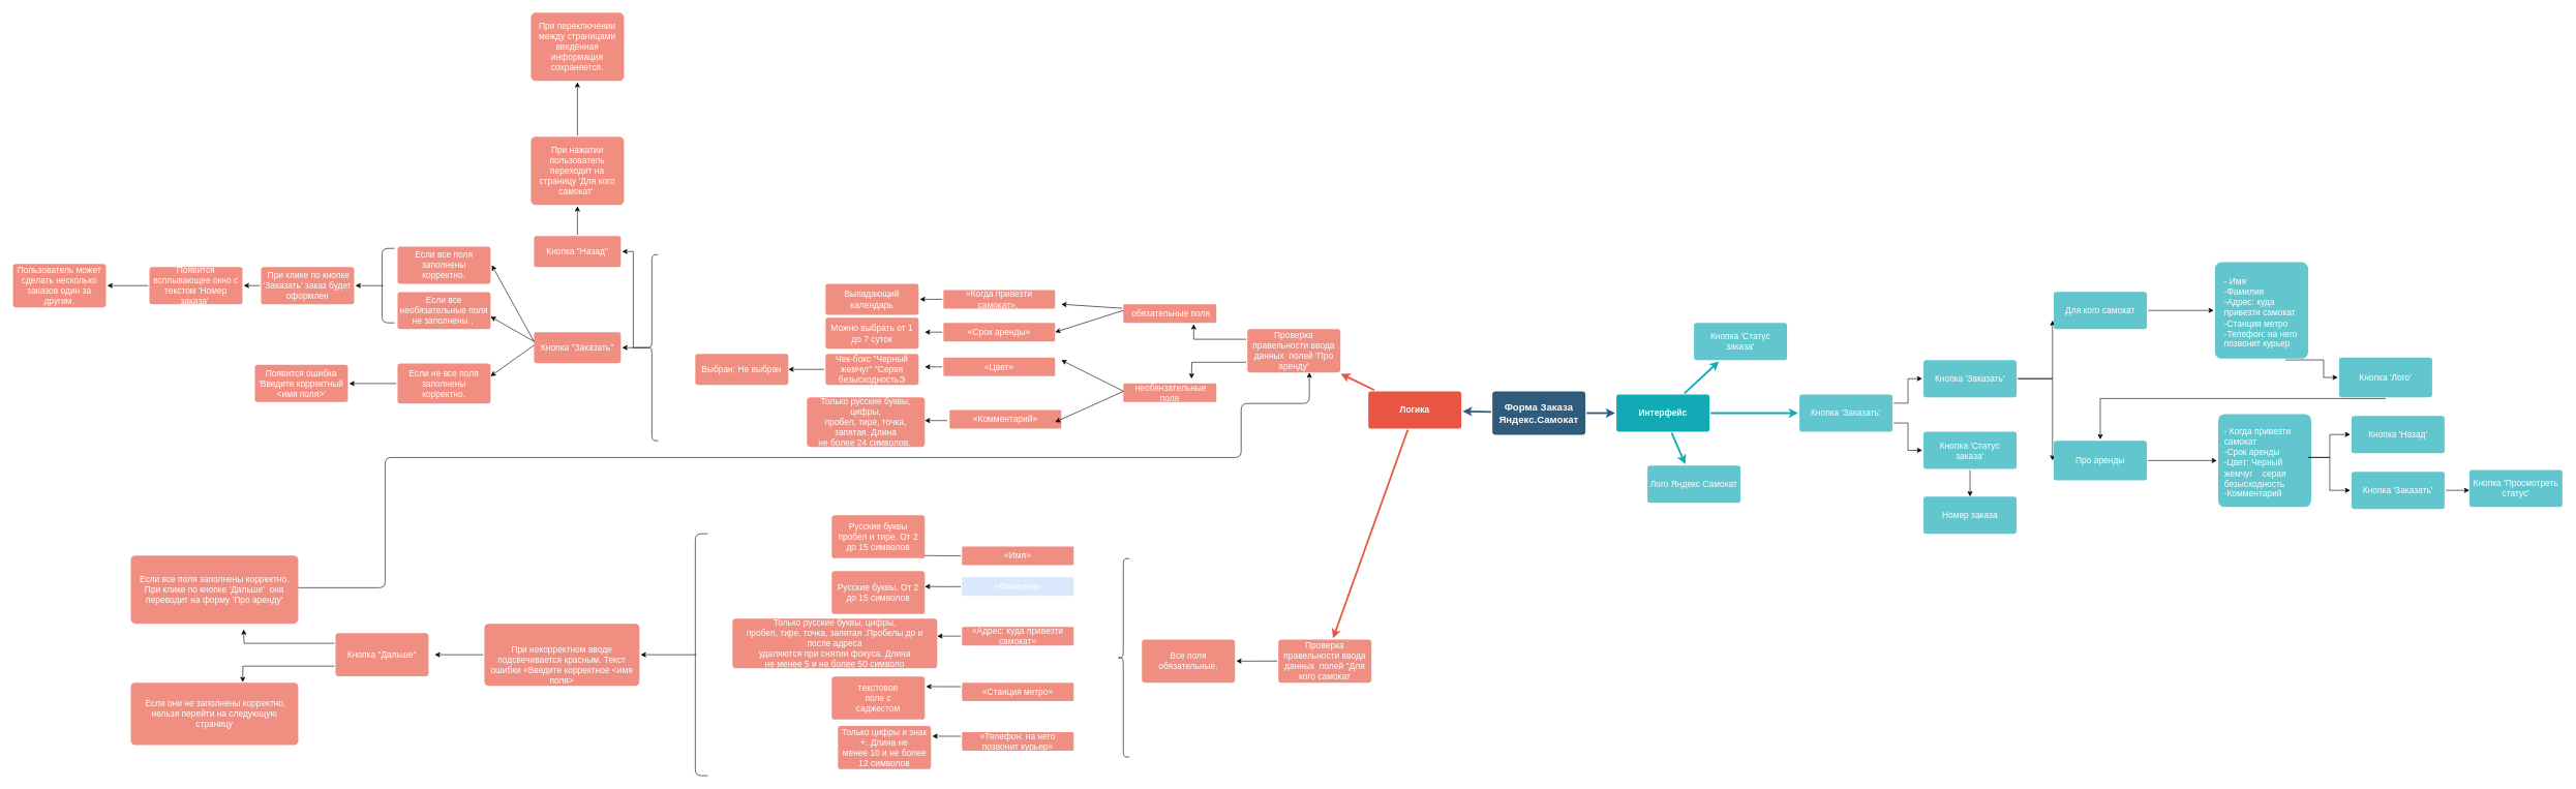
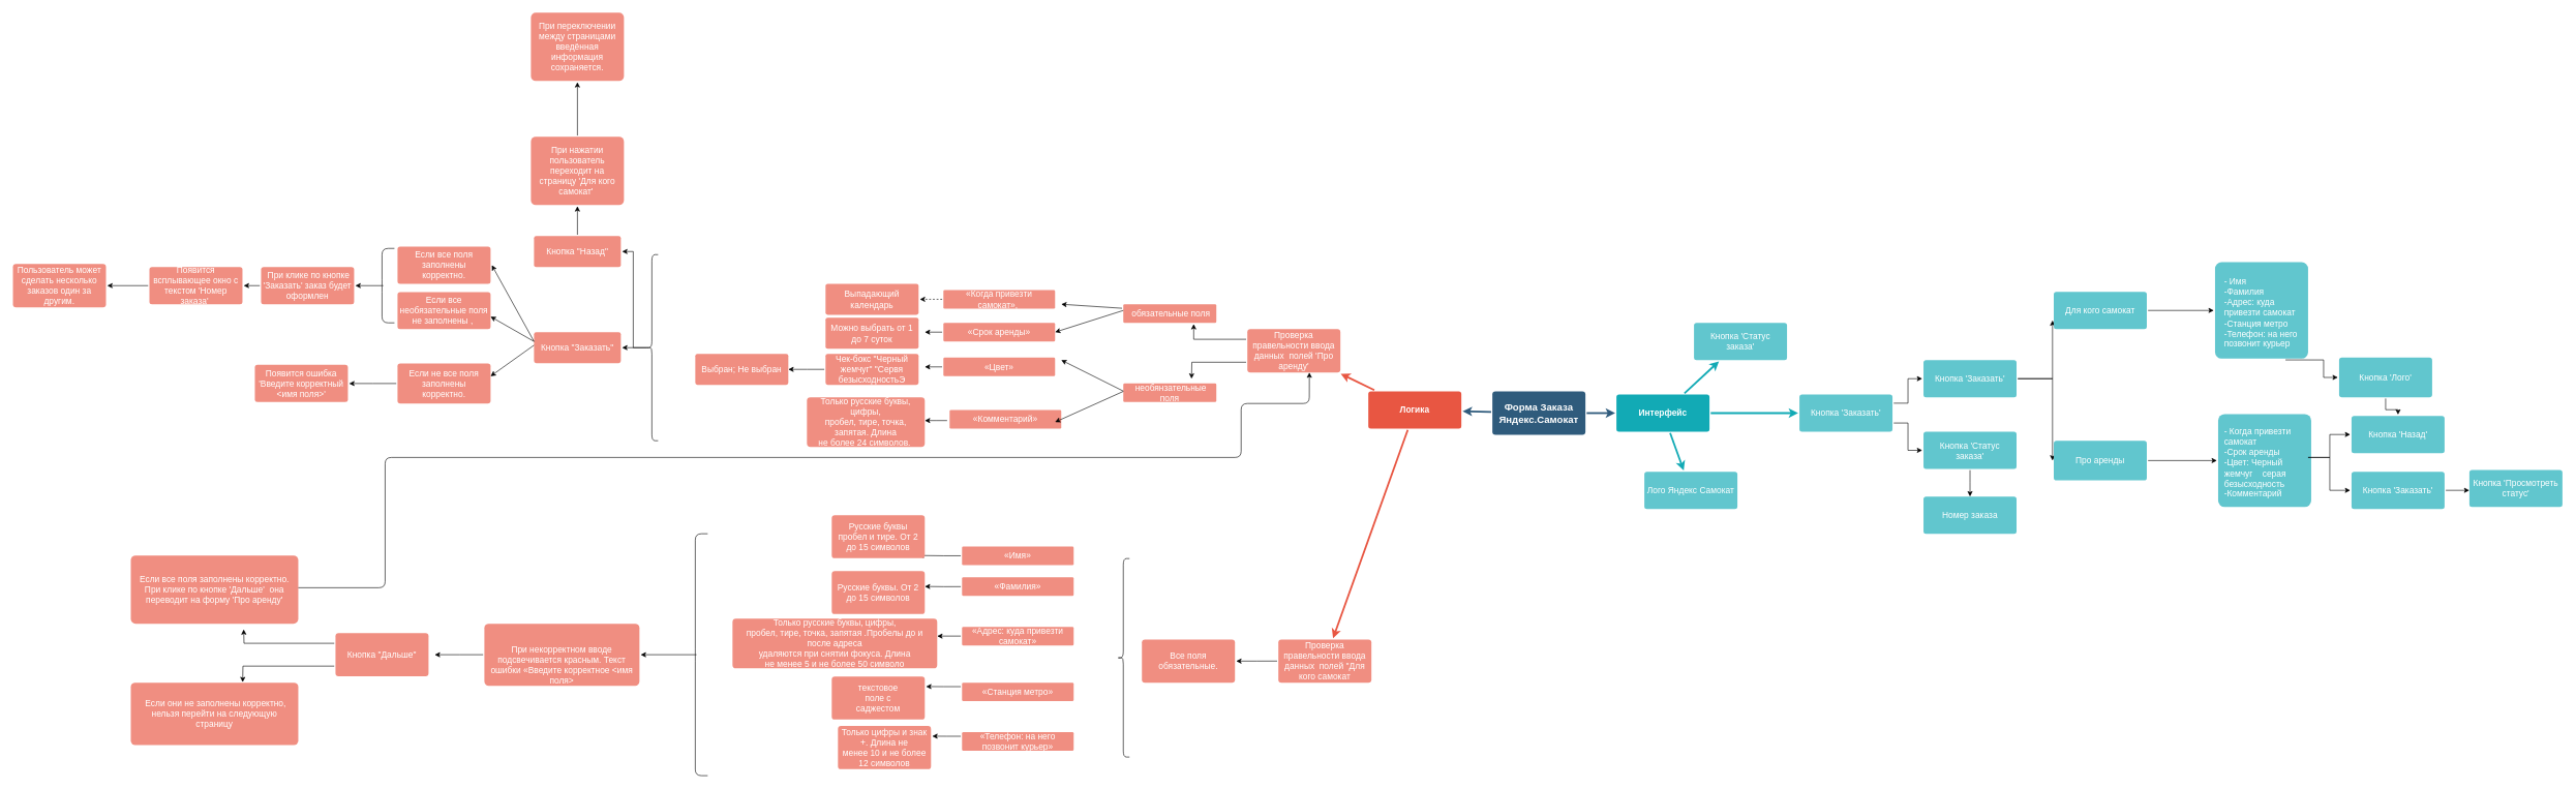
- <mxCell id="53" style="edgeStyle=orthogonalEdgeStyle;rounded=0;orthogonalLoop=1;jettySize=auto;html=1;exitX=0;exitY=0.5;exitDx=0;exitDy=0;entryX=1;entryY=0.5;entryDx=0;entryDy=0;" edge="1" parent="1" source="54" target="89"><mxGeometry relative="1" as="geometry" /></mxCell>
+ <mxCell id="53" style="edgeStyle=orthogonalEdgeStyle;rounded=0;orthogonalLoop=1;jettySize=auto;html=1;exitX=0;exitY=0.5;exitDx=0;exitDy=0;entryX=1;entryY=0.5;entryDx=0;entryDy=0;dashed=1;" edge="1" parent="1" source="54" target="89"><mxGeometry relative="1" as="geometry" /></mxCell>
- <mxCell id="39" style="edgeStyle=orthogonalEdgeStyle;rounded=0;orthogonalLoop=1;jettySize=auto;html=1;exitX=0.5;exitY=1;exitDx=0;exitDy=0;entryX=0.5;entryY=0;entryDx=0;entryDy=0;" parent="1" source="40" target="30" edge="1"><mxGeometry relative="1" as="geometry" /></mxCell>
+ <mxCell id="39" style="edgeStyle=orthogonalEdgeStyle;rounded=0;orthogonalLoop=1;jettySize=auto;html=1;exitX=0.5;exitY=1;exitDx=0;exitDy=0;" parent="1" source="40" target="41" edge="1"><mxGeometry relative="1" as="geometry" /></mxCell>
- <mxCell id="14" value="Лого Яндекс Самокат" style="rounded=1;whiteSpace=wrap;html=1;shadow=0;labelBackgroundColor=none;strokeColor=none;strokeWidth=3;fillColor=#61c6ce;fontFamily=Helvetica;fontSize=14;fontColor=#FFFFFF;align=center;spacing=5;fontStyle=0;arcSize=7;perimeterSpacing=2;" parent="1" vertex="1"><mxGeometry x="2655" y="750" width="150" height="60" as="geometry" /></mxCell>
+ <mxCell id="14" value="Лого Яндекс Самокат" style="rounded=1;whiteSpace=wrap;html=1;shadow=0;labelBackgroundColor=none;strokeColor=none;strokeWidth=3;fillColor=#61c6ce;fontFamily=Helvetica;fontSize=14;fontColor=#FFFFFF;align=center;spacing=5;fontStyle=0;arcSize=7;perimeterSpacing=2;" parent="1" vertex="1"><mxGeometry x="2650" y="760" width="150" height="60" as="geometry" /></mxCell>
- <mxCell id="66" value="&#10;&#10;«Фамилия»&#10;&#10;" style="rounded=1;whiteSpace=wrap;html=1;shadow=0;labelBackgroundColor=none;strokeColor=none;strokeWidth=3;fillColor=#dae8fc;fontFamily=Helvetica;fontSize=14;fontColor=#FFFFFF;align=center;spacing=5;fontStyle=0;arcSize=7;perimeterSpacing=2;" vertex="1" parent="1"><mxGeometry x="1550" y="930.25" width="180" height="30" as="geometry" /></mxCell>
+ <mxCell id="66" value="&#10;&#10;«Фамилия»&#10;&#10;" style="rounded=1;whiteSpace=wrap;html=1;shadow=0;labelBackgroundColor=none;strokeColor=none;strokeWidth=3;fillColor=#f08e81;fontFamily=Helvetica;fontSize=14;fontColor=#FFFFFF;align=center;spacing=5;fontStyle=0;arcSize=7;perimeterSpacing=2;" vertex="1" parent="1"><mxGeometry x="1550" y="930.25" width="180" height="30" as="geometry" /></mxCell>
